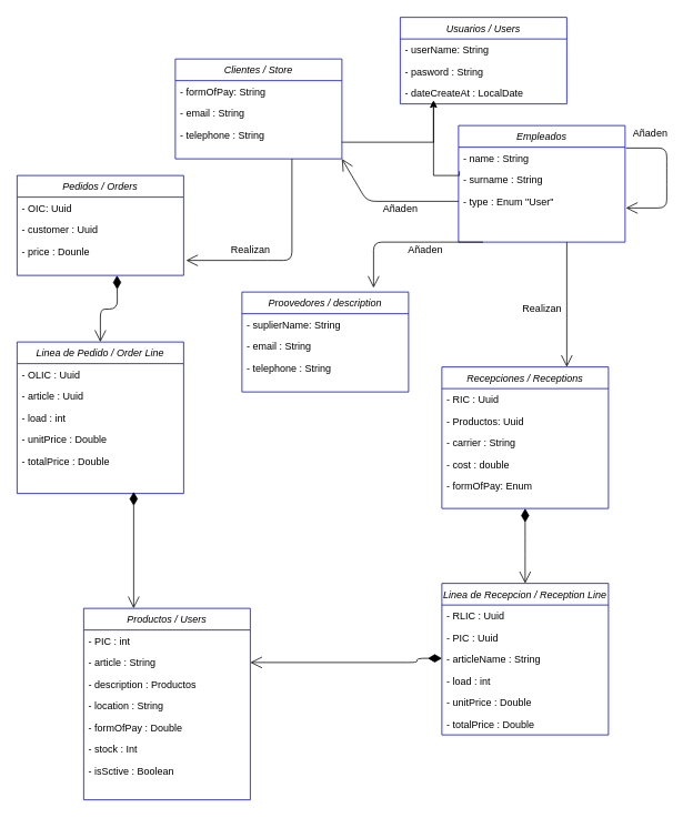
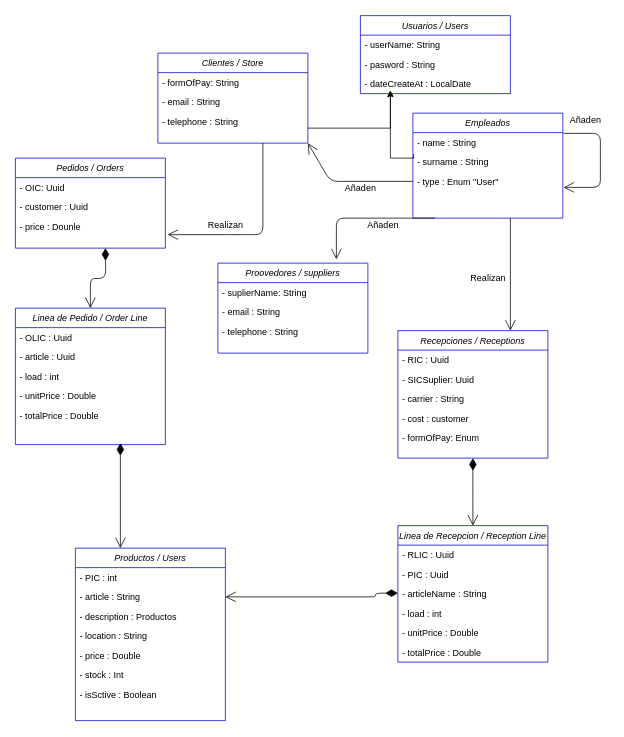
- <mxCell id="56" value="Proovedores / description" style="swimlane;fontStyle=2;align=center;verticalAlign=top;childLayout=stackLayout;horizontal=1;startSize=26;horizontalStack=0;resizeParent=1;resizeLast=0;collapsible=1;marginBottom=0;rounded=0;shadow=0;strokeWidth=1;fillColor=#FFFFFF;strokeColor=#0000CC;" vertex="1" parent="1"><mxGeometry x="290" y="350" width="200" height="120" as="geometry"><mxRectangle x="-200" y="50" width="160" height="26" as="alternateBounds" /></mxGeometry></mxCell>
+ <mxCell id="56" value="Proovedores / suppliers" style="swimlane;fontStyle=2;align=center;verticalAlign=top;childLayout=stackLayout;horizontal=1;startSize=26;horizontalStack=0;resizeParent=1;resizeLast=0;collapsible=1;marginBottom=0;rounded=0;shadow=0;strokeWidth=1;fillColor=#FFFFFF;strokeColor=#0000CC;" vertex="1" parent="1"><mxGeometry x="290" y="350" width="200" height="120" as="geometry"><mxRectangle x="-200" y="50" width="160" height="26" as="alternateBounds" /></mxGeometry></mxCell>
- <mxCell id="16" value="- Productos: Uuid" style="text;align=left;verticalAlign=top;spacingLeft=4;spacingRight=4;overflow=hidden;rotatable=0;points=[[0,0.5],[1,0.5]];portConstraint=eastwest;rounded=0;shadow=0;html=0;" parent="14" vertex="1"><mxGeometry y="52" width="200" height="26" as="geometry" /></mxCell>
+ <mxCell id="16" value="- SICSuplier: Uuid" style="text;align=left;verticalAlign=top;spacingLeft=4;spacingRight=4;overflow=hidden;rotatable=0;points=[[0,0.5],[1,0.5]];portConstraint=eastwest;rounded=0;shadow=0;html=0;" parent="14" vertex="1"><mxGeometry y="52" width="200" height="26" as="geometry" /></mxCell>
- <mxCell id="18" value="- cost : double" style="text;align=left;verticalAlign=top;spacingLeft=4;spacingRight=4;overflow=hidden;rotatable=0;points=[[0,0.5],[1,0.5]];portConstraint=eastwest;rounded=0;shadow=0;html=0;" parent="14" vertex="1"><mxGeometry y="104" width="200" height="26" as="geometry" /></mxCell>
+ <mxCell id="18" value="- cost : customer" style="text;align=left;verticalAlign=top;spacingLeft=4;spacingRight=4;overflow=hidden;rotatable=0;points=[[0,0.5],[1,0.5]];portConstraint=eastwest;rounded=0;shadow=0;html=0;" parent="14" vertex="1"><mxGeometry y="104" width="200" height="26" as="geometry" /></mxCell>
- <mxCell id="11" value="- formOfPay : Double" style="text;align=left;verticalAlign=top;spacingLeft=4;spacingRight=4;overflow=hidden;rotatable=0;points=[[0,0.5],[1,0.5]];portConstraint=eastwest;rounded=0;shadow=0;html=0;" parent="6" vertex="1"><mxGeometry y="130" width="200" height="26" as="geometry" /></mxCell>
+ <mxCell id="11" value="- price : Double" style="text;align=left;verticalAlign=top;spacingLeft=4;spacingRight=4;overflow=hidden;rotatable=0;points=[[0,0.5],[1,0.5]];portConstraint=eastwest;rounded=0;shadow=0;html=0;" parent="6" vertex="1"><mxGeometry y="130" width="200" height="26" as="geometry" /></mxCell>
